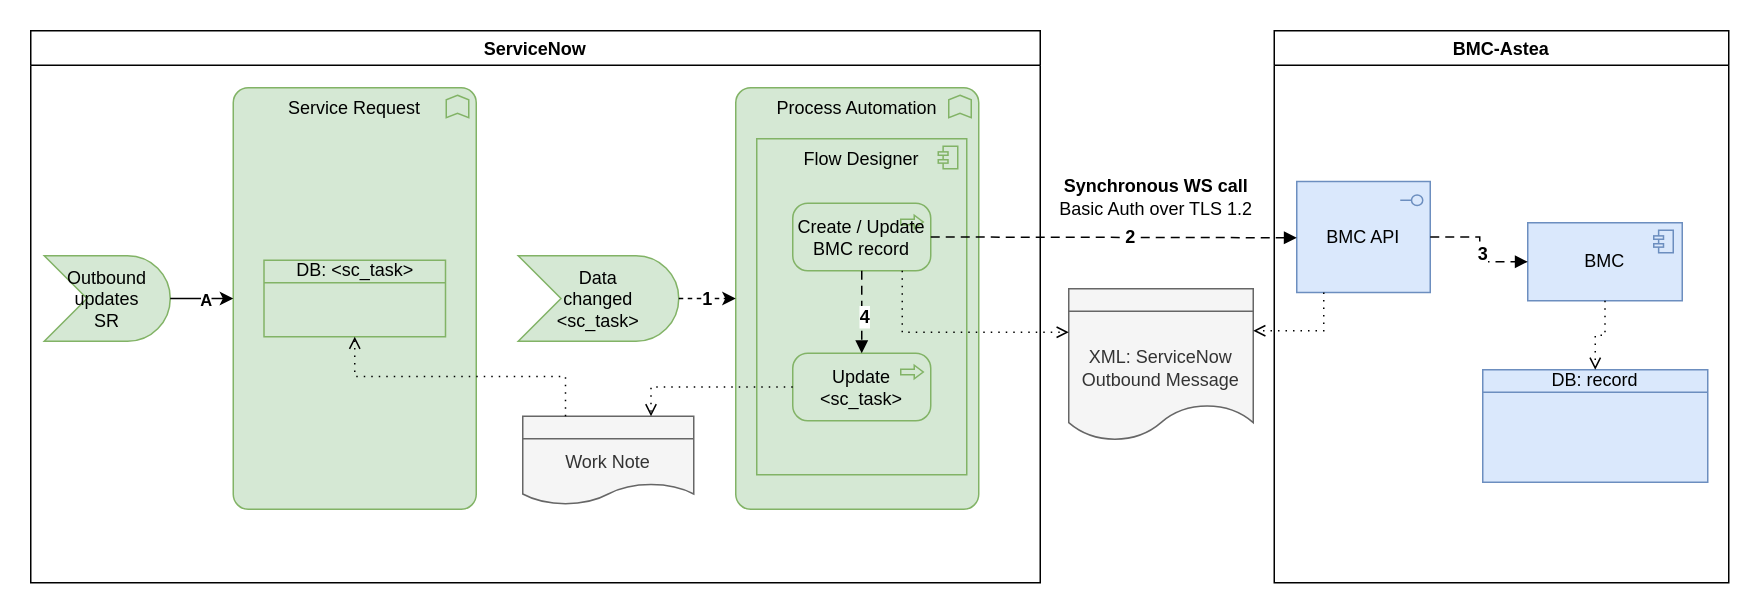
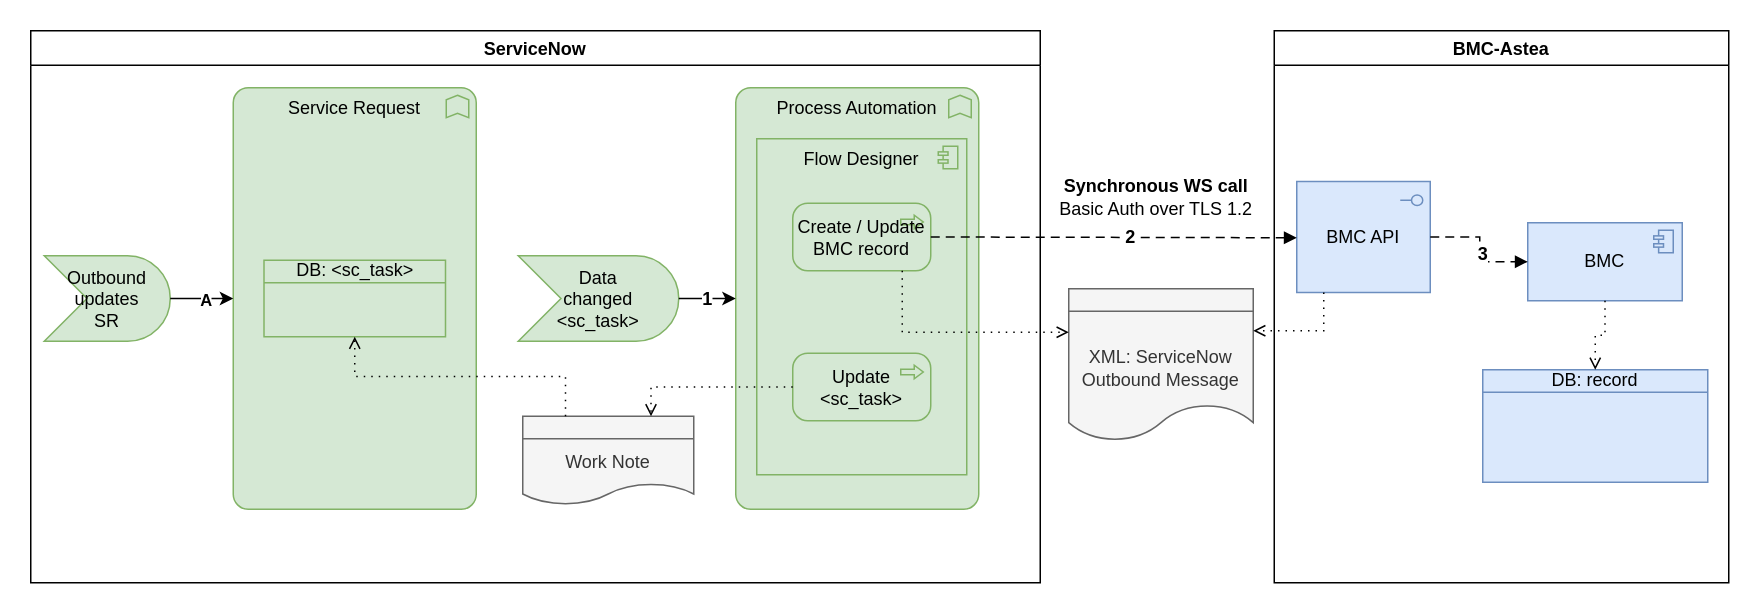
- <mxCell id="25" value="" style="edgeStyle=elbowEdgeStyle;html=1;endArrow=block;dashed=1;elbow=vertical;endFill=1;dashPattern=6 4;rounded=0;fontSize=12;exitX=0.5;exitY=1;exitDx=0;exitDy=0;exitPerimeter=0;" parent="9" source="19" target="20" edge="1"><mxGeometry width="160" relative="1" as="geometry"><mxPoint x="610" y="147.5" as="sourcePoint" /><mxPoint x="854" y="147.6" as="targetPoint" /></mxGeometry></mxCell>
- <mxCell id="26" value="&lt;b&gt;4&lt;/b&gt;" style="edgeLabel;html=1;align=center;verticalAlign=middle;resizable=0;points=[];fontSize=12;" parent="25" vertex="1" connectable="0"><mxGeometry x="0.091" y="1" relative="1" as="geometry"><mxPoint as="offset" /></mxGeometry></mxCell>
- <mxCell id="22" value="" style="edgeStyle=none;rounded=0;orthogonalLoop=1;jettySize=auto;html=1;fontSize=6;dashed=1;" parent="9" source="13" target="14" edge="1"><mxGeometry relative="1" as="geometry" /></mxCell>
+ <mxCell id="22" value="" style="edgeStyle=none;rounded=0;orthogonalLoop=1;jettySize=auto;html=1;fontSize=6;" parent="9" source="13" target="14" edge="1"><mxGeometry relative="1" as="geometry" /></mxCell>
